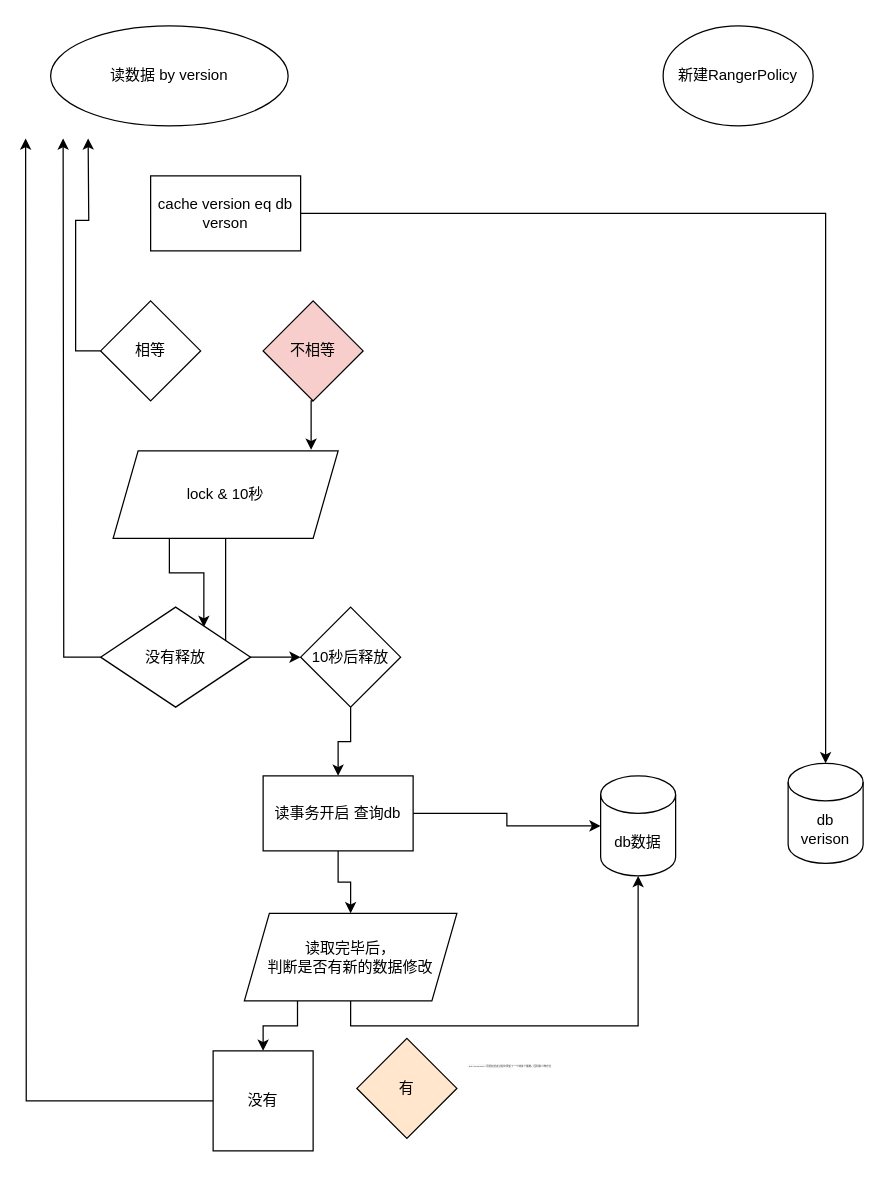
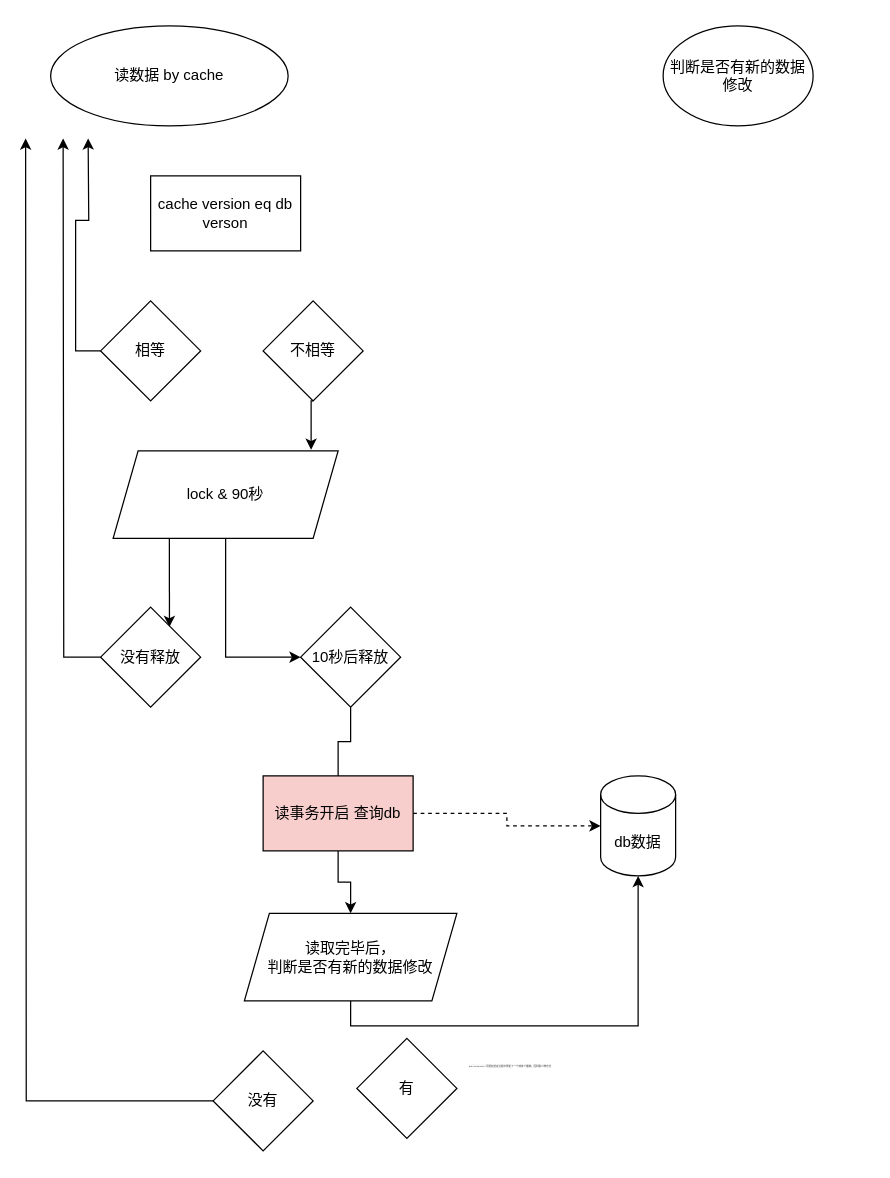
- <mxCell id="3" value="读数据 by version" style="ellipse;whiteSpace=wrap;html=1;" vertex="1" parent="1"><mxGeometry x="40" y="20" width="190" height="80" as="geometry" /></mxCell>
+ <mxCell id="3" value="读数据 by cache" style="ellipse;whiteSpace=wrap;html=1;" vertex="1" parent="1"><mxGeometry x="40" y="20" width="190" height="80" as="geometry" /></mxCell>
- <mxCell id="2" value="&lt;span&gt;新建RangerPolicy&lt;/span&gt;" style="ellipse;whiteSpace=wrap;html=1;" vertex="1" parent="1"><mxGeometry x="530" y="20" width="120" height="80" as="geometry" /></mxCell>
+ <mxCell id="2" value="&lt;span&gt;判断是否有新的数据修改&lt;/span&gt;" style="ellipse;whiteSpace=wrap;html=1;" vertex="1" parent="1"><mxGeometry x="530" y="20" width="120" height="80" as="geometry" /></mxCell>
- <mxCell id="5" style="edgeStyle=orthogonalEdgeStyle;rounded=0;orthogonalLoop=1;jettySize=auto;html=1;exitX=1;exitY=0.5;exitDx=0;exitDy=0;entryX=0.5;entryY=0;entryDx=0;entryDy=0;entryPerimeter=0;" edge="1" parent="1" source="6" target="4"><mxGeometry relative="1" as="geometry" /></mxCell>
- <mxCell id="10" value="不相等" style="rhombus;whiteSpace=wrap;html=1;fillColor=#f8cecc;" vertex="1" parent="1"><mxGeometry x="210" y="240" width="80" height="80" as="geometry" /></mxCell>
+ <mxCell id="10" value="不相等" style="rhombus;whiteSpace=wrap;html=1;" vertex="1" parent="1"><mxGeometry x="210" y="240" width="80" height="80" as="geometry" /></mxCell>
- <mxCell id="13" value="&amp;nbsp;lock &amp;amp; 10秒&amp;nbsp;" style="shape=parallelogram;perimeter=parallelogramPerimeter;whiteSpace=wrap;html=1;fixedSize=1;" vertex="1" parent="1"><mxGeometry x="90" y="360" width="180" height="70" as="geometry" /></mxCell>
+ <mxCell id="13" value="&amp;nbsp;lock &amp;amp; 90秒&amp;nbsp;" style="shape=parallelogram;perimeter=parallelogramPerimeter;whiteSpace=wrap;html=1;fixedSize=1;" vertex="1" parent="1"><mxGeometry x="90" y="360" width="180" height="70" as="geometry" /></mxCell>
- <mxCell id="15" value="没有释放" style="rhombus;whiteSpace=wrap;html=1;" vertex="1" parent="1"><mxGeometry x="80" y="485" width="120" height="80" as="geometry" /></mxCell>
+ <mxCell id="15" value="没有释放" style="rhombus;whiteSpace=wrap;html=1;" vertex="1" parent="1"><mxGeometry x="80" y="485" width="80" height="80" as="geometry" /></mxCell>
- <mxCell id="16" style="edgeStyle=orthogonalEdgeStyle;rounded=0;orthogonalLoop=1;jettySize=auto;html=1;" edge="1" parent="1" source="17" target="21"><mxGeometry relative="1" as="geometry"><mxPoint x="368.28" y="660" as="targetPoint" /></mxGeometry></mxCell>
+ <mxCell id="16" style="edgeStyle=orthogonalEdgeStyle;rounded=0;orthogonalLoop=1;jettySize=auto;html=1;endArrow=none;" edge="1" parent="1" source="17" target="21"><mxGeometry relative="1" as="geometry"><mxPoint x="368.28" y="660" as="targetPoint" /></mxGeometry></mxCell>
- <mxCell id="21" value="读事务开启 查询db" style="rounded=0;whiteSpace=wrap;html=1;" vertex="1" parent="1"><mxGeometry x="210" y="620" width="120" height="60" as="geometry" /></mxCell>
+ <mxCell id="21" value="读事务开启 查询db" style="rounded=0;whiteSpace=wrap;html=1;fillColor=#f8cecc;" vertex="1" parent="1"><mxGeometry x="210" y="620" width="120" height="60" as="geometry" /></mxCell>
- <mxCell id="4" value="db&lt;br&gt;verison" style="shape=cylinder3;whiteSpace=wrap;html=1;boundedLbl=1;backgroundOutline=1;size=15;" vertex="1" parent="1"><mxGeometry x="630" y="610" width="60" height="80" as="geometry" /></mxCell>
- <mxCell id="19" style="edgeStyle=orthogonalEdgeStyle;rounded=0;orthogonalLoop=1;jettySize=auto;html=1;entryX=0;entryY=0.5;entryDx=0;entryDy=0;entryPerimeter=0;" edge="1" parent="1" source="21" target="18"><mxGeometry relative="1" as="geometry" /></mxCell>
+ <mxCell id="19" style="edgeStyle=orthogonalEdgeStyle;rounded=0;orthogonalLoop=1;jettySize=auto;html=1;entryX=0;entryY=0.5;entryDx=0;entryDy=0;entryPerimeter=0;dashed=1;" edge="1" parent="1" source="21" target="18"><mxGeometry relative="1" as="geometry" /></mxCell>
- <mxCell id="24" style="edgeStyle=orthogonalEdgeStyle;rounded=0;orthogonalLoop=1;jettySize=auto;html=1;exitX=0.25;exitY=1;exitDx=0;exitDy=0;fontSize=2;" edge="1" parent="1" source="25" target="28"><mxGeometry relative="1" as="geometry" /></mxCell>
- <mxCell id="22" value="有" style="rhombus;whiteSpace=wrap;html=1;fillColor=#ffe6cc;" vertex="1" parent="1"><mxGeometry x="285" y="830" width="80" height="80" as="geometry" /></mxCell>
+ <mxCell id="22" value="有" style="rhombus;whiteSpace=wrap;html=1;" vertex="1" parent="1"><mxGeometry x="285" y="830" width="80" height="80" as="geometry" /></mxCell>
- <mxCell id="28" value="没有" style="whiteSpace=wrap;html=1;rounded=0;" vertex="1" parent="1"><mxGeometry x="170" y="840" width="80" height="80" as="geometry" /></mxCell>
+ <mxCell id="28" value="没有" style="rhombus;whiteSpace=wrap;html=1;" vertex="1" parent="1"><mxGeometry x="170" y="840" width="80" height="80" as="geometry" /></mxCell>
